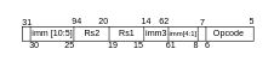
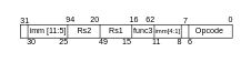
- <mxCell id="11" value="14" style="text;html=1;align=center;verticalAlign=middle;resizable=0;points=[];autosize=1;" parent="1" vertex="1"><mxGeometry x="187" y="20" width="25" height="19" as="geometry" /></mxCell>
+ <mxCell id="11" value="16" style="text;html=1;align=center;verticalAlign=middle;resizable=0;points=[];autosize=1;" parent="1" vertex="1"><mxGeometry x="187" y="20" width="25" height="19" as="geometry" /></mxCell>
- <mxCell id="15" value="5" style="text;html=1;align=center;verticalAlign=middle;resizable=0;points=[];autosize=1;" parent="1" vertex="1"><mxGeometry x="337" y="20" width="17" height="19" as="geometry" /></mxCell>
+ <mxCell id="15" value="0" style="text;html=1;align=center;verticalAlign=middle;resizable=0;points=[];autosize=1;" parent="1" vertex="1"><mxGeometry x="337" y="20" width="17" height="19" as="geometry" /></mxCell>
- <mxCell id="27" value="imm [10:5]" style="text;html=1;align=center;verticalAlign=middle;resizable=0;points=[];autosize=1;" vertex="1" parent="1"><mxGeometry x="36" y="37.5" width="67" height="19" as="geometry" /></mxCell>
+ <mxCell id="27" value="imm [11:5]" style="text;html=1;align=center;verticalAlign=middle;resizable=0;points=[];autosize=1;" vertex="1" parent="1"><mxGeometry x="36" y="37.5" width="67" height="19" as="geometry" /></mxCell>
- <mxCell id="4" value="imm3" style="text;html=1;align=center;verticalAlign=middle;resizable=0;points=[];autosize=1;" parent="1" vertex="1"><mxGeometry x="189" y="36.5" width="50" height="20" as="geometry" /></mxCell>
+ <mxCell id="4" value="func3" style="text;html=1;align=center;verticalAlign=middle;resizable=0;points=[];autosize=1;" parent="1" vertex="1"><mxGeometry x="189" y="36.5" width="50" height="20" as="geometry" /></mxCell>
- <mxCell id="9" value="19" style="text;html=1;align=center;verticalAlign=middle;resizable=0;points=[];autosize=1;" parent="1" vertex="1"><mxGeometry x="141" y="53" width="25" height="19" as="geometry" /></mxCell>
+ <mxCell id="9" value="49" style="text;html=1;align=center;verticalAlign=middle;resizable=0;points=[];autosize=1;" parent="1" vertex="1"><mxGeometry x="141" y="53" width="25" height="19" as="geometry" /></mxCell>
- <mxCell id="20" value="61" style="text;html=1;align=center;verticalAlign=middle;resizable=0;points=[];autosize=1;" parent="1" vertex="1"><mxGeometry x="222" y="53" width="24" height="19" as="geometry" /></mxCell>
+ <mxCell id="20" value="11" style="text;html=1;align=center;verticalAlign=middle;resizable=0;points=[];autosize=1;" parent="1" vertex="1"><mxGeometry x="222" y="53" width="24" height="19" as="geometry" /></mxCell>
